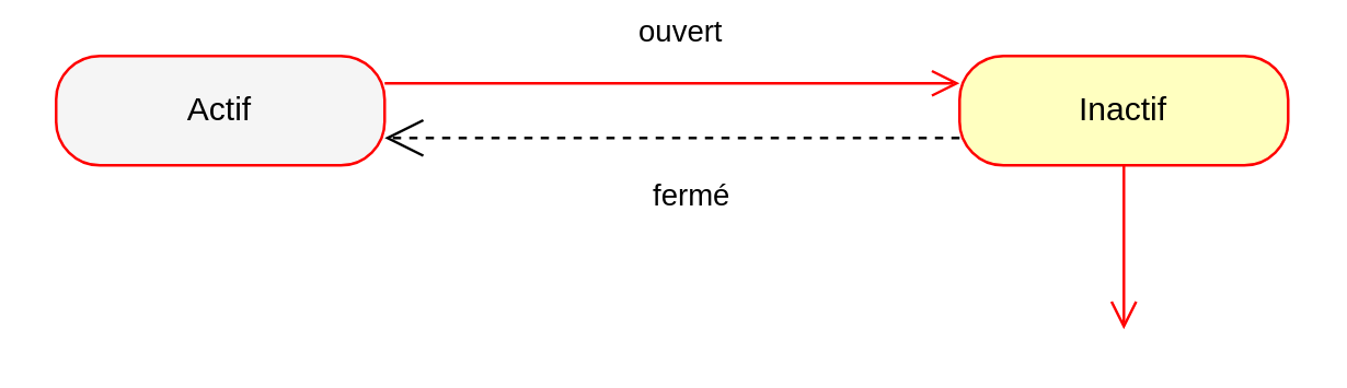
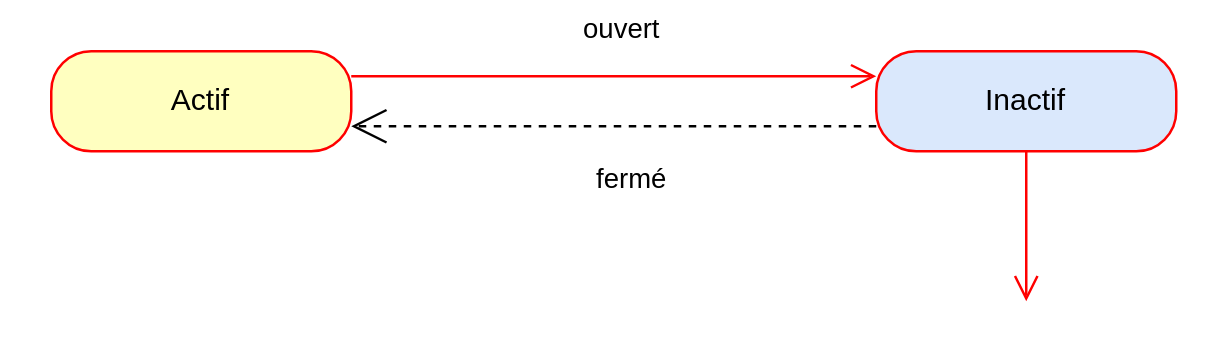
- <mxCell id="2" value="Actif" style="rounded=1;whiteSpace=wrap;html=1;arcSize=40;fontColor=#000000;fillColor=#f5f5f5;strokeColor=#ff0000;" vertex="1" parent="1"><mxGeometry x="20" y="20" width="120" height="40" as="geometry" /></mxCell>
+ <mxCell id="2" value="Actif" style="rounded=1;whiteSpace=wrap;html=1;arcSize=40;fontColor=#000000;fillColor=#ffffc0;strokeColor=#ff0000;" vertex="1" parent="1"><mxGeometry x="20" y="20" width="120" height="40" as="geometry" /></mxCell>
- <mxCell id="5" value="Inactif" style="rounded=1;whiteSpace=wrap;html=1;arcSize=40;fontColor=#000000;fillColor=#ffffc0;strokeColor=#ff0000;" vertex="1" parent="1"><mxGeometry x="350" y="20" width="120" height="40" as="geometry" /></mxCell>
+ <mxCell id="5" value="Inactif" style="rounded=1;whiteSpace=wrap;html=1;arcSize=40;fontColor=#000000;fillColor=#dae8fc;strokeColor=#ff0000;" vertex="1" parent="1"><mxGeometry x="350" y="20" width="120" height="40" as="geometry" /></mxCell>
